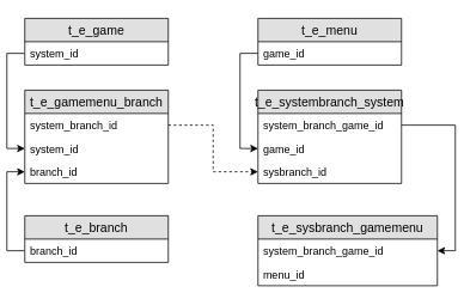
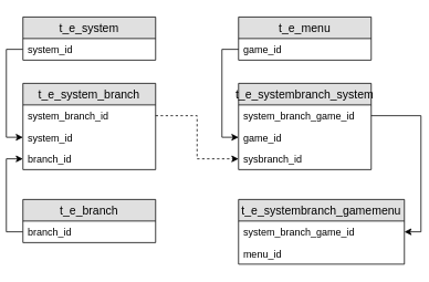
- <mxCell id="6" value="t_e_game" style="swimlane;fontStyle=0;childLayout=stackLayout;horizontal=1;startSize=26;fillColor=#e0e0e0;horizontalStack=0;resizeParent=1;resizeParentMax=0;resizeLast=0;collapsible=1;marginBottom=0;swimlaneFillColor=#ffffff;align=center;fontSize=14;" vertex="1" parent="1"><mxGeometry x="20" y="20" width="160" height="52" as="geometry" /></mxCell>
+ <mxCell id="6" value="t_e_system" style="swimlane;fontStyle=0;childLayout=stackLayout;horizontal=1;startSize=26;fillColor=#e0e0e0;horizontalStack=0;resizeParent=1;resizeParentMax=0;resizeLast=0;collapsible=1;marginBottom=0;swimlaneFillColor=#ffffff;align=center;fontSize=14;" vertex="1" parent="1"><mxGeometry x="20" y="20" width="160" height="52" as="geometry" /></mxCell>
- <mxCell id="10" value="t_e_gamemenu_branch" style="swimlane;fontStyle=0;childLayout=stackLayout;horizontal=1;startSize=26;fillColor=#e0e0e0;horizontalStack=0;resizeParent=1;resizeParentMax=0;resizeLast=0;collapsible=1;marginBottom=0;swimlaneFillColor=#ffffff;align=center;fontSize=14;" vertex="1" parent="1"><mxGeometry x="20" y="100" width="160" height="104" as="geometry" /></mxCell>
+ <mxCell id="10" value="t_e_system_branch" style="swimlane;fontStyle=0;childLayout=stackLayout;horizontal=1;startSize=26;fillColor=#e0e0e0;horizontalStack=0;resizeParent=1;resizeParentMax=0;resizeLast=0;collapsible=1;marginBottom=0;swimlaneFillColor=#ffffff;align=center;fontSize=14;" vertex="1" parent="1"><mxGeometry x="20" y="100" width="160" height="104" as="geometry" /></mxCell>
- <mxCell id="20" value="t_e_sysbranch_gamemenu" style="swimlane;fontStyle=0;childLayout=stackLayout;horizontal=1;startSize=26;fillColor=#e0e0e0;horizontalStack=0;resizeParent=1;resizeParentMax=0;resizeLast=0;collapsible=1;marginBottom=0;swimlaneFillColor=#ffffff;align=center;fontSize=14;" vertex="1" parent="1"><mxGeometry x="280" y="240" width="200" height="78" as="geometry" /></mxCell>
+ <mxCell id="20" value="t_e_systembranch_gamemenu" style="swimlane;fontStyle=0;childLayout=stackLayout;horizontal=1;startSize=26;fillColor=#e0e0e0;horizontalStack=0;resizeParent=1;resizeParentMax=0;resizeLast=0;collapsible=1;marginBottom=0;swimlaneFillColor=#ffffff;align=center;fontSize=14;" vertex="1" parent="1"><mxGeometry x="280" y="240" width="200" height="78" as="geometry" /></mxCell>
